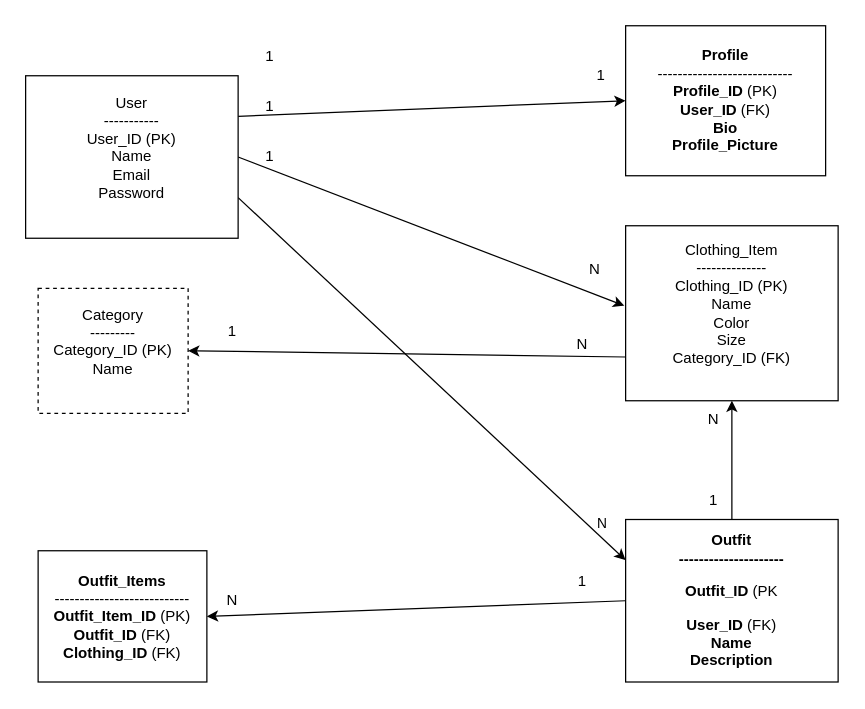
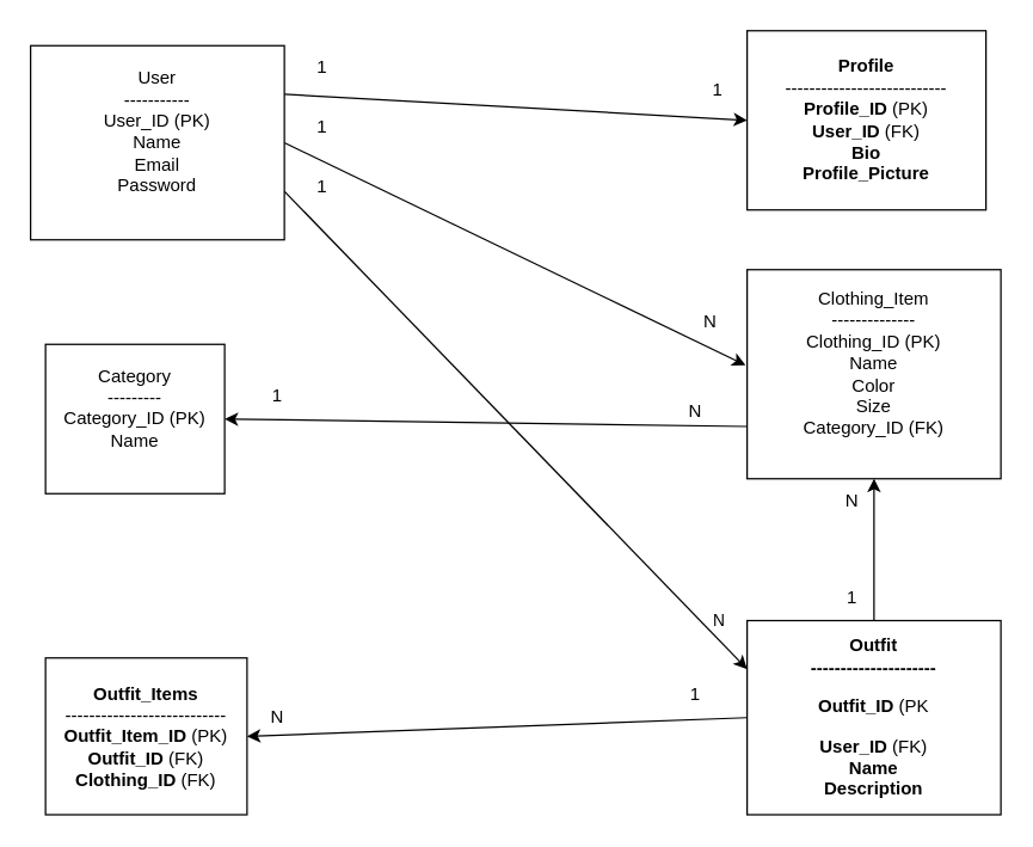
- <mxCell id="6" value="&lt;div&gt;User&lt;/div&gt;&lt;div&gt;-----------&lt;/div&gt;&lt;div&gt;User_ID (PK)&lt;/div&gt;&lt;div&gt;Name&lt;/div&gt;&lt;div&gt;Email&lt;/div&gt;&lt;div&gt;Password&lt;/div&gt;&lt;div&gt;&lt;br&gt;&lt;/div&gt;" style="rounded=0;whiteSpace=wrap;html=1;" vertex="1" parent="1"><mxGeometry x="20" y="60" width="170" height="130" as="geometry" /></mxCell>
+ <mxCell id="6" value="&lt;div&gt;User&lt;/div&gt;&lt;div&gt;-----------&lt;/div&gt;&lt;div&gt;User_ID (PK)&lt;/div&gt;&lt;div&gt;Name&lt;/div&gt;&lt;div&gt;Email&lt;/div&gt;&lt;div&gt;Password&lt;/div&gt;&lt;div&gt;&lt;br&gt;&lt;/div&gt;" style="rounded=0;whiteSpace=wrap;html=1;" vertex="1" parent="1"><mxGeometry x="20" y="30" width="170" height="130" as="geometry" /></mxCell>
- <mxCell id="7" value="&lt;div&gt;Category&lt;/div&gt;&lt;div&gt;---------&lt;/div&gt;&lt;div&gt;Category_ID (PK)&lt;/div&gt;&lt;div&gt;Name&lt;/div&gt;&lt;div&gt;&lt;br&gt;&lt;/div&gt;" style="rounded=0;whiteSpace=wrap;html=1;dashed=1;" vertex="1" parent="1"><mxGeometry x="30" y="230" width="120" height="100" as="geometry" /></mxCell>
+ <mxCell id="7" value="&lt;div&gt;Category&lt;/div&gt;&lt;div&gt;---------&lt;/div&gt;&lt;div&gt;Category_ID (PK)&lt;/div&gt;&lt;div&gt;Name&lt;/div&gt;&lt;div&gt;&lt;br&gt;&lt;/div&gt;" style="rounded=0;whiteSpace=wrap;html=1;" vertex="1" parent="1"><mxGeometry x="30" y="230" width="120" height="100" as="geometry" /></mxCell>
